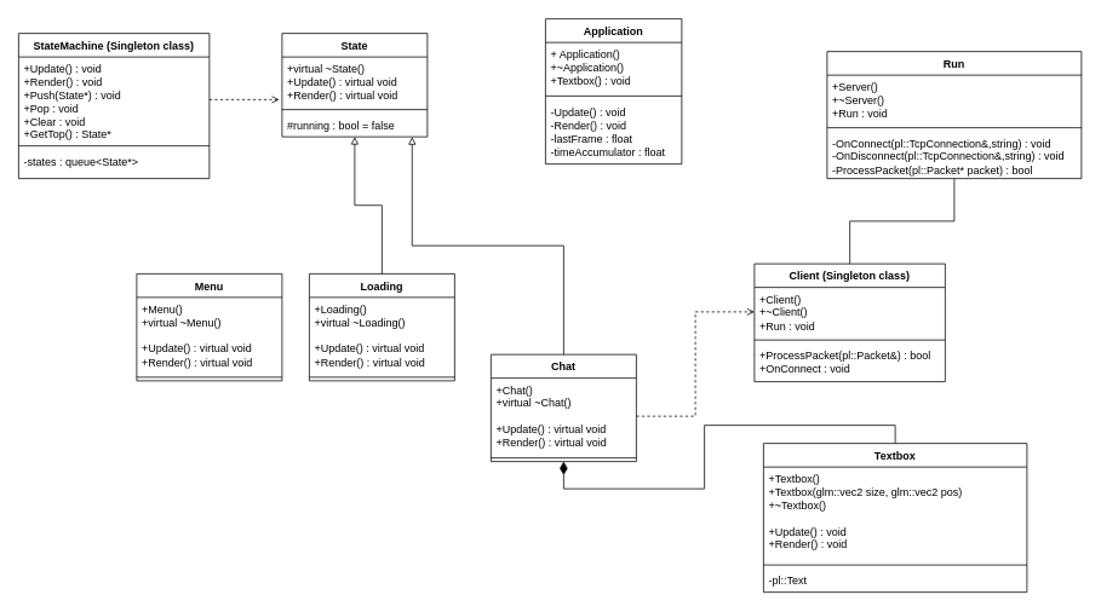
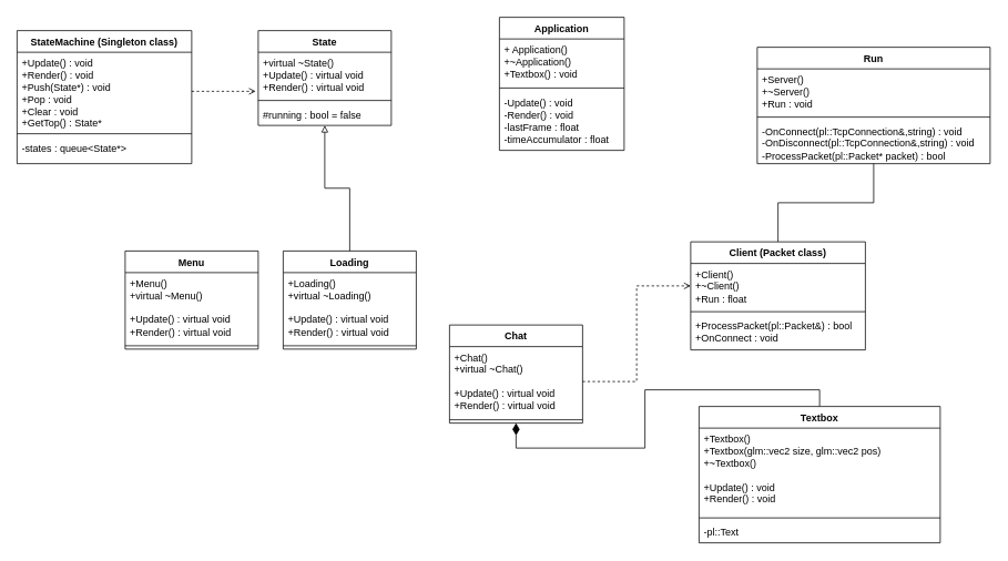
- <mxCell id="34" style="edgeStyle=orthogonalEdgeStyle;rounded=0;orthogonalLoop=1;jettySize=auto;html=1;exitX=0.5;exitY=0;exitDx=0;exitDy=0;entryX=0.895;entryY=1.006;entryDx=0;entryDy=0;entryPerimeter=0;endArrow=block;endFill=0;" edge="1" parent="1" source="20" target="13"><mxGeometry relative="1" as="geometry" /></mxCell>
- <mxCell id="24" value="Client (Singleton class)" style="swimlane;fontStyle=1;align=center;verticalAlign=top;childLayout=stackLayout;horizontal=1;startSize=26;horizontalStack=0;resizeParent=1;resizeParentMax=0;resizeLast=0;collapsible=1;marginBottom=0;whiteSpace=wrap;html=1;" parent="1" vertex="1"><mxGeometry x="830" y="290" width="210" height="130" as="geometry" /></mxCell>
+ <mxCell id="24" value="Client (Packet class)" style="swimlane;fontStyle=1;align=center;verticalAlign=top;childLayout=stackLayout;horizontal=1;startSize=26;horizontalStack=0;resizeParent=1;resizeParentMax=0;resizeLast=0;collapsible=1;marginBottom=0;whiteSpace=wrap;html=1;" parent="1" vertex="1"><mxGeometry x="830" y="290" width="210" height="130" as="geometry" /></mxCell>
- <mxCell id="25" value="+Client()&lt;div&gt;+~Client()&lt;/div&gt;&lt;div&gt;+Run : void&lt;/div&gt;" style="text;strokeColor=none;fillColor=none;align=left;verticalAlign=top;spacingLeft=4;spacingRight=4;overflow=hidden;rotatable=0;points=[[0,0.5],[1,0.5]];portConstraint=eastwest;whiteSpace=wrap;html=1;" parent="24" vertex="1"><mxGeometry y="26" width="210" height="54" as="geometry" /></mxCell>
+ <mxCell id="25" value="+Client()&lt;div&gt;+~Client()&lt;/div&gt;&lt;div&gt;+Run : float&lt;/div&gt;" style="text;strokeColor=none;fillColor=none;align=left;verticalAlign=top;spacingLeft=4;spacingRight=4;overflow=hidden;rotatable=0;points=[[0,0.5],[1,0.5]];portConstraint=eastwest;whiteSpace=wrap;html=1;" parent="24" vertex="1"><mxGeometry y="26" width="210" height="54" as="geometry" /></mxCell>
